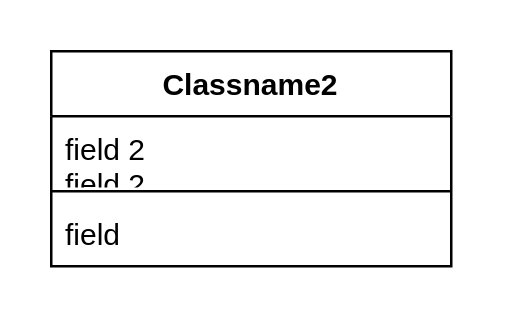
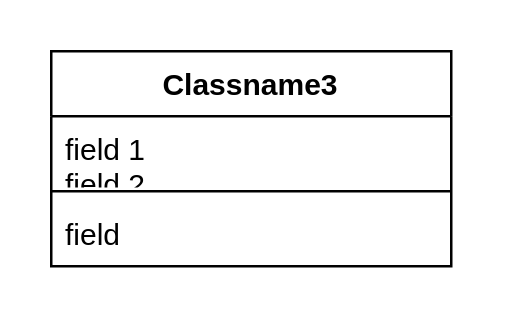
- <mxCell id="2" value="Classname2" style="swimlane;fontStyle=1;align=center;verticalAlign=top;childLayout=stackLayout;horizontal=1;startSize=26;horizontalStack=0;resizeParent=1;resizeParentMax=0;resizeLast=0;collapsible=1;marginBottom=0;whiteSpace=wrap;html=1;" parent="1" vertex="1"><mxGeometry x="20" y="20" width="160" height="86" as="geometry" /></mxCell>
+ <mxCell id="2" value="Classname3" style="swimlane;fontStyle=1;align=center;verticalAlign=top;childLayout=stackLayout;horizontal=1;startSize=26;horizontalStack=0;resizeParent=1;resizeParentMax=0;resizeLast=0;collapsible=1;marginBottom=0;whiteSpace=wrap;html=1;" parent="1" vertex="1"><mxGeometry x="20" y="20" width="160" height="86" as="geometry" /></mxCell>
- <mxCell id="3" value="field 2&lt;div&gt;field 2&lt;div&gt;" style="text;strokeColor=none;fillColor=none;align=left;verticalAlign=top;spacingLeft=4;spacingRight=4;overflow=hidden;rotatable=0;points=[[0,0.5],[1,0.5]];portConstraint=eastwest;whiteSpace=wrap;html=1;" parent="2" vertex="1"><mxGeometry y="26" width="160" height="26" as="geometry" /></mxCell>
+ <mxCell id="3" value="field 1&lt;div&gt;field 2&lt;div&gt;" style="text;strokeColor=none;fillColor=none;align=left;verticalAlign=top;spacingLeft=4;spacingRight=4;overflow=hidden;rotatable=0;points=[[0,0.5],[1,0.5]];portConstraint=eastwest;whiteSpace=wrap;html=1;" parent="2" vertex="1"><mxGeometry y="26" width="160" height="26" as="geometry" /></mxCell>
